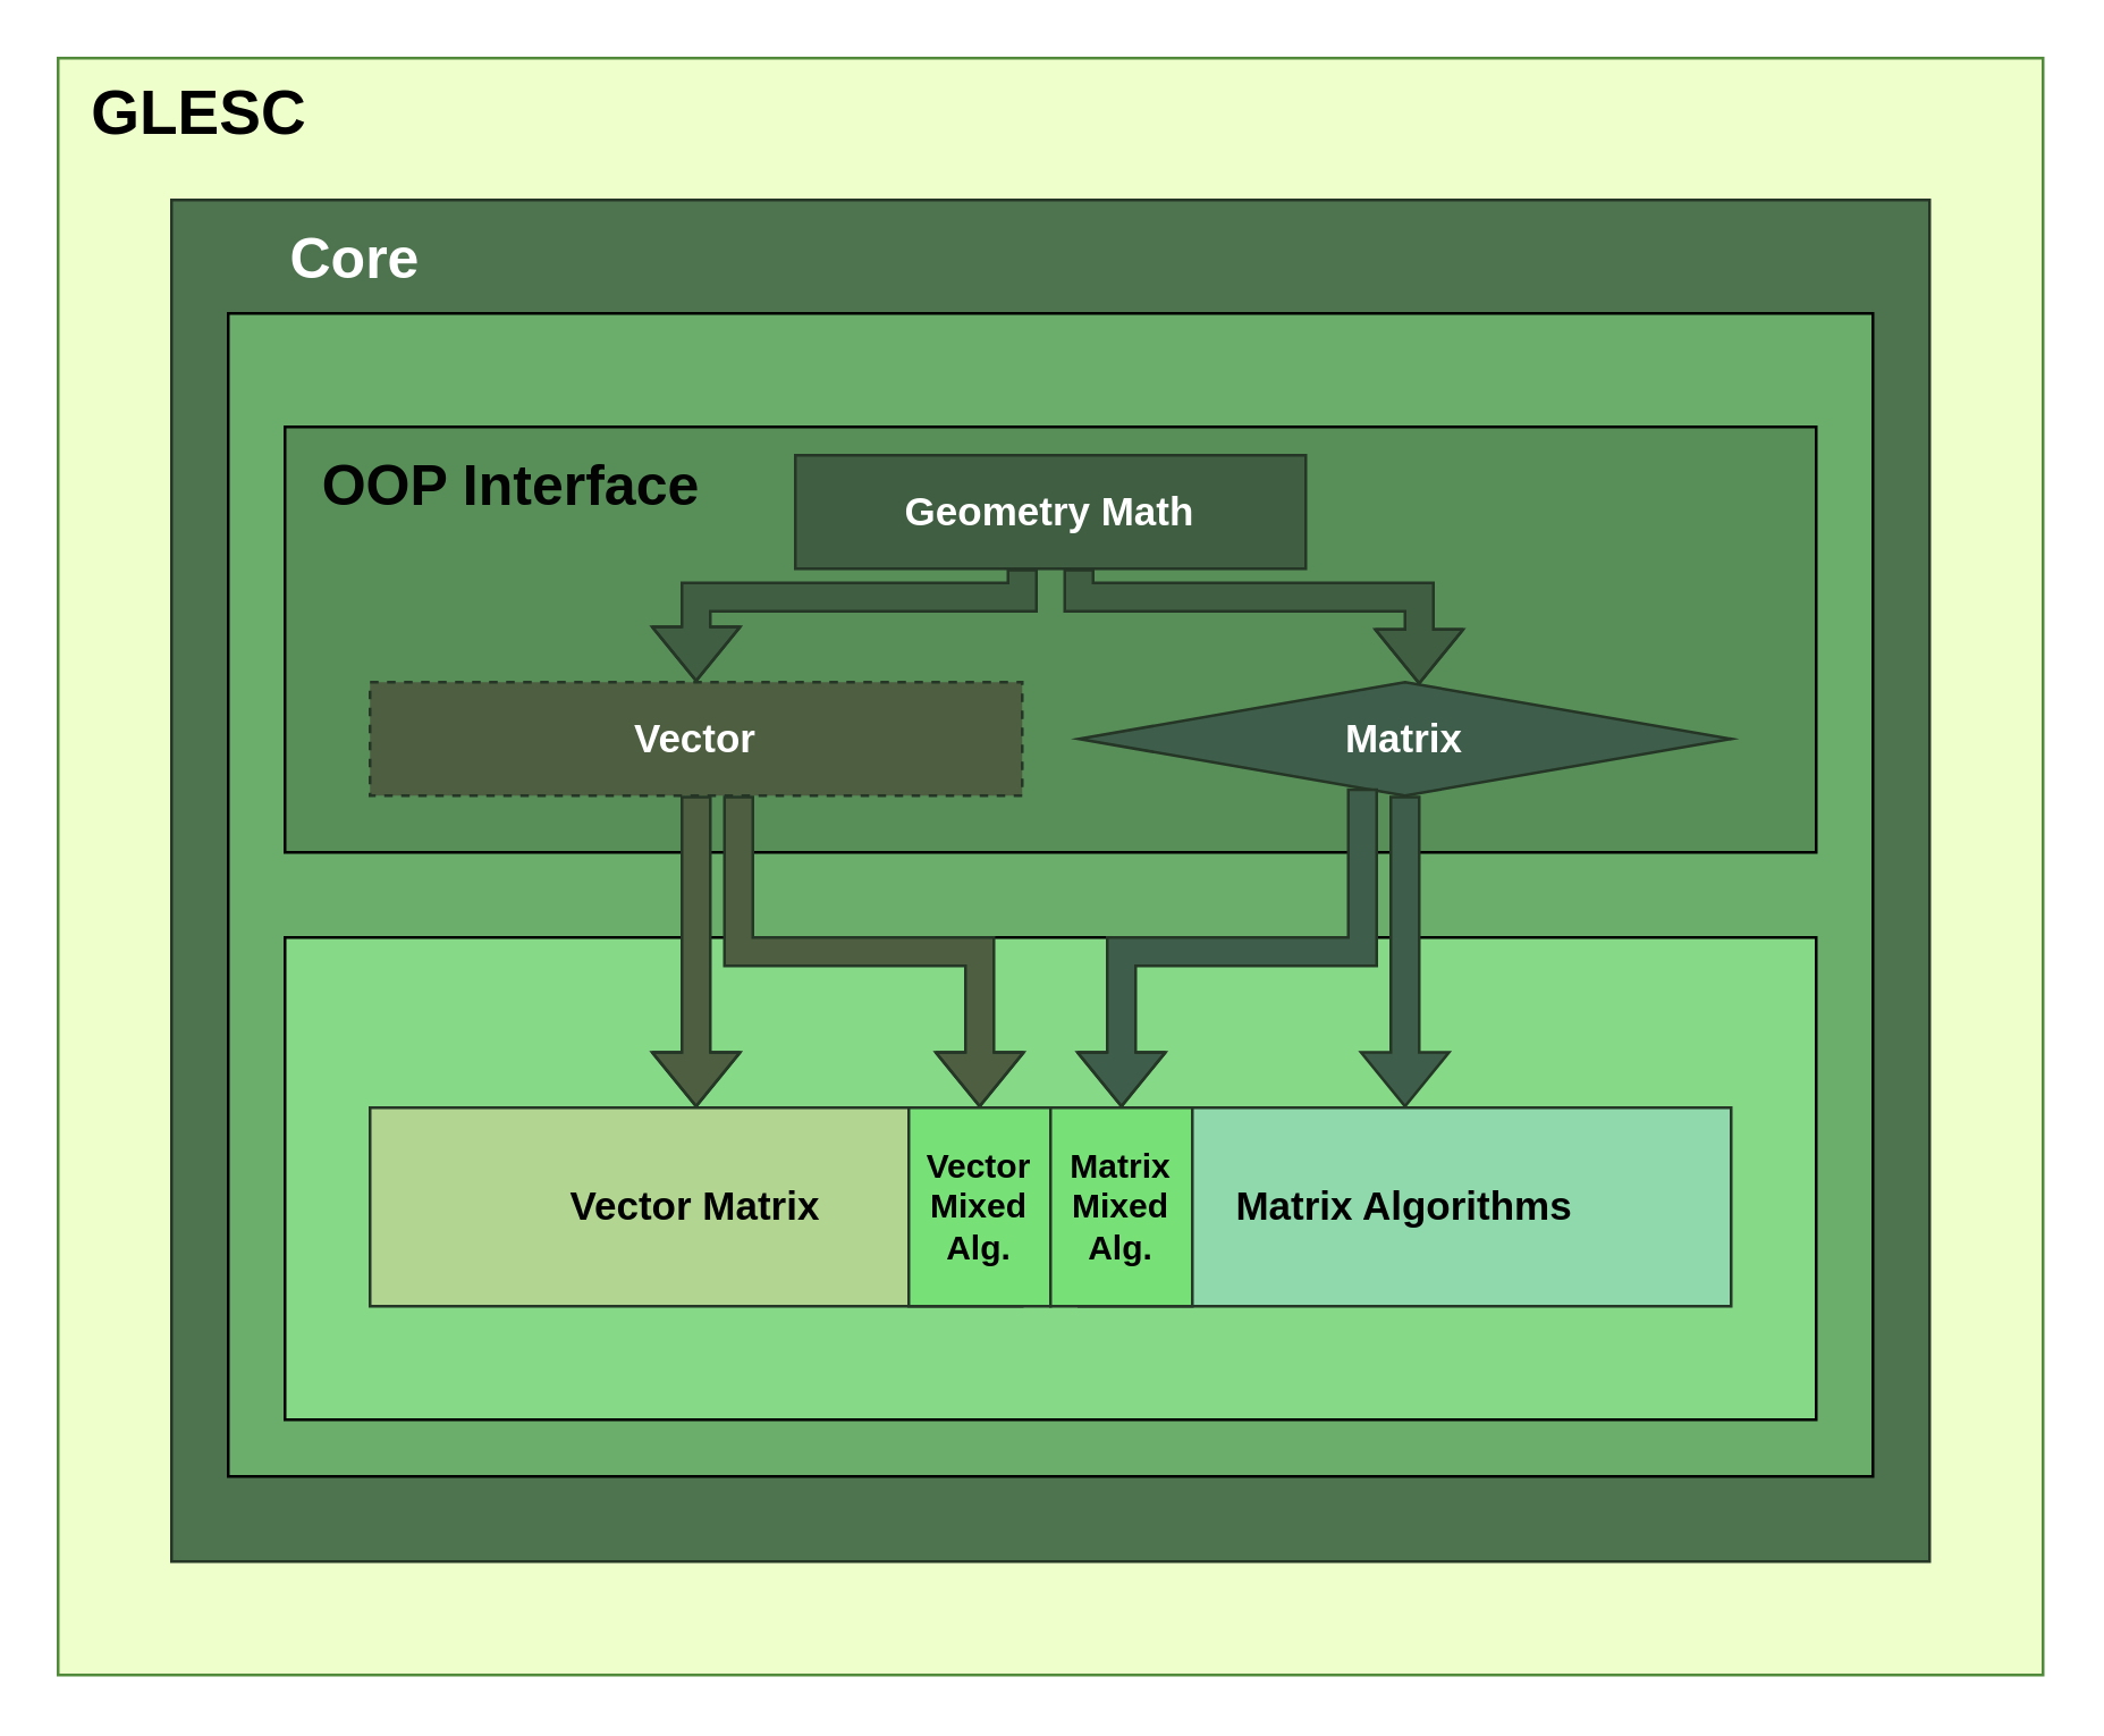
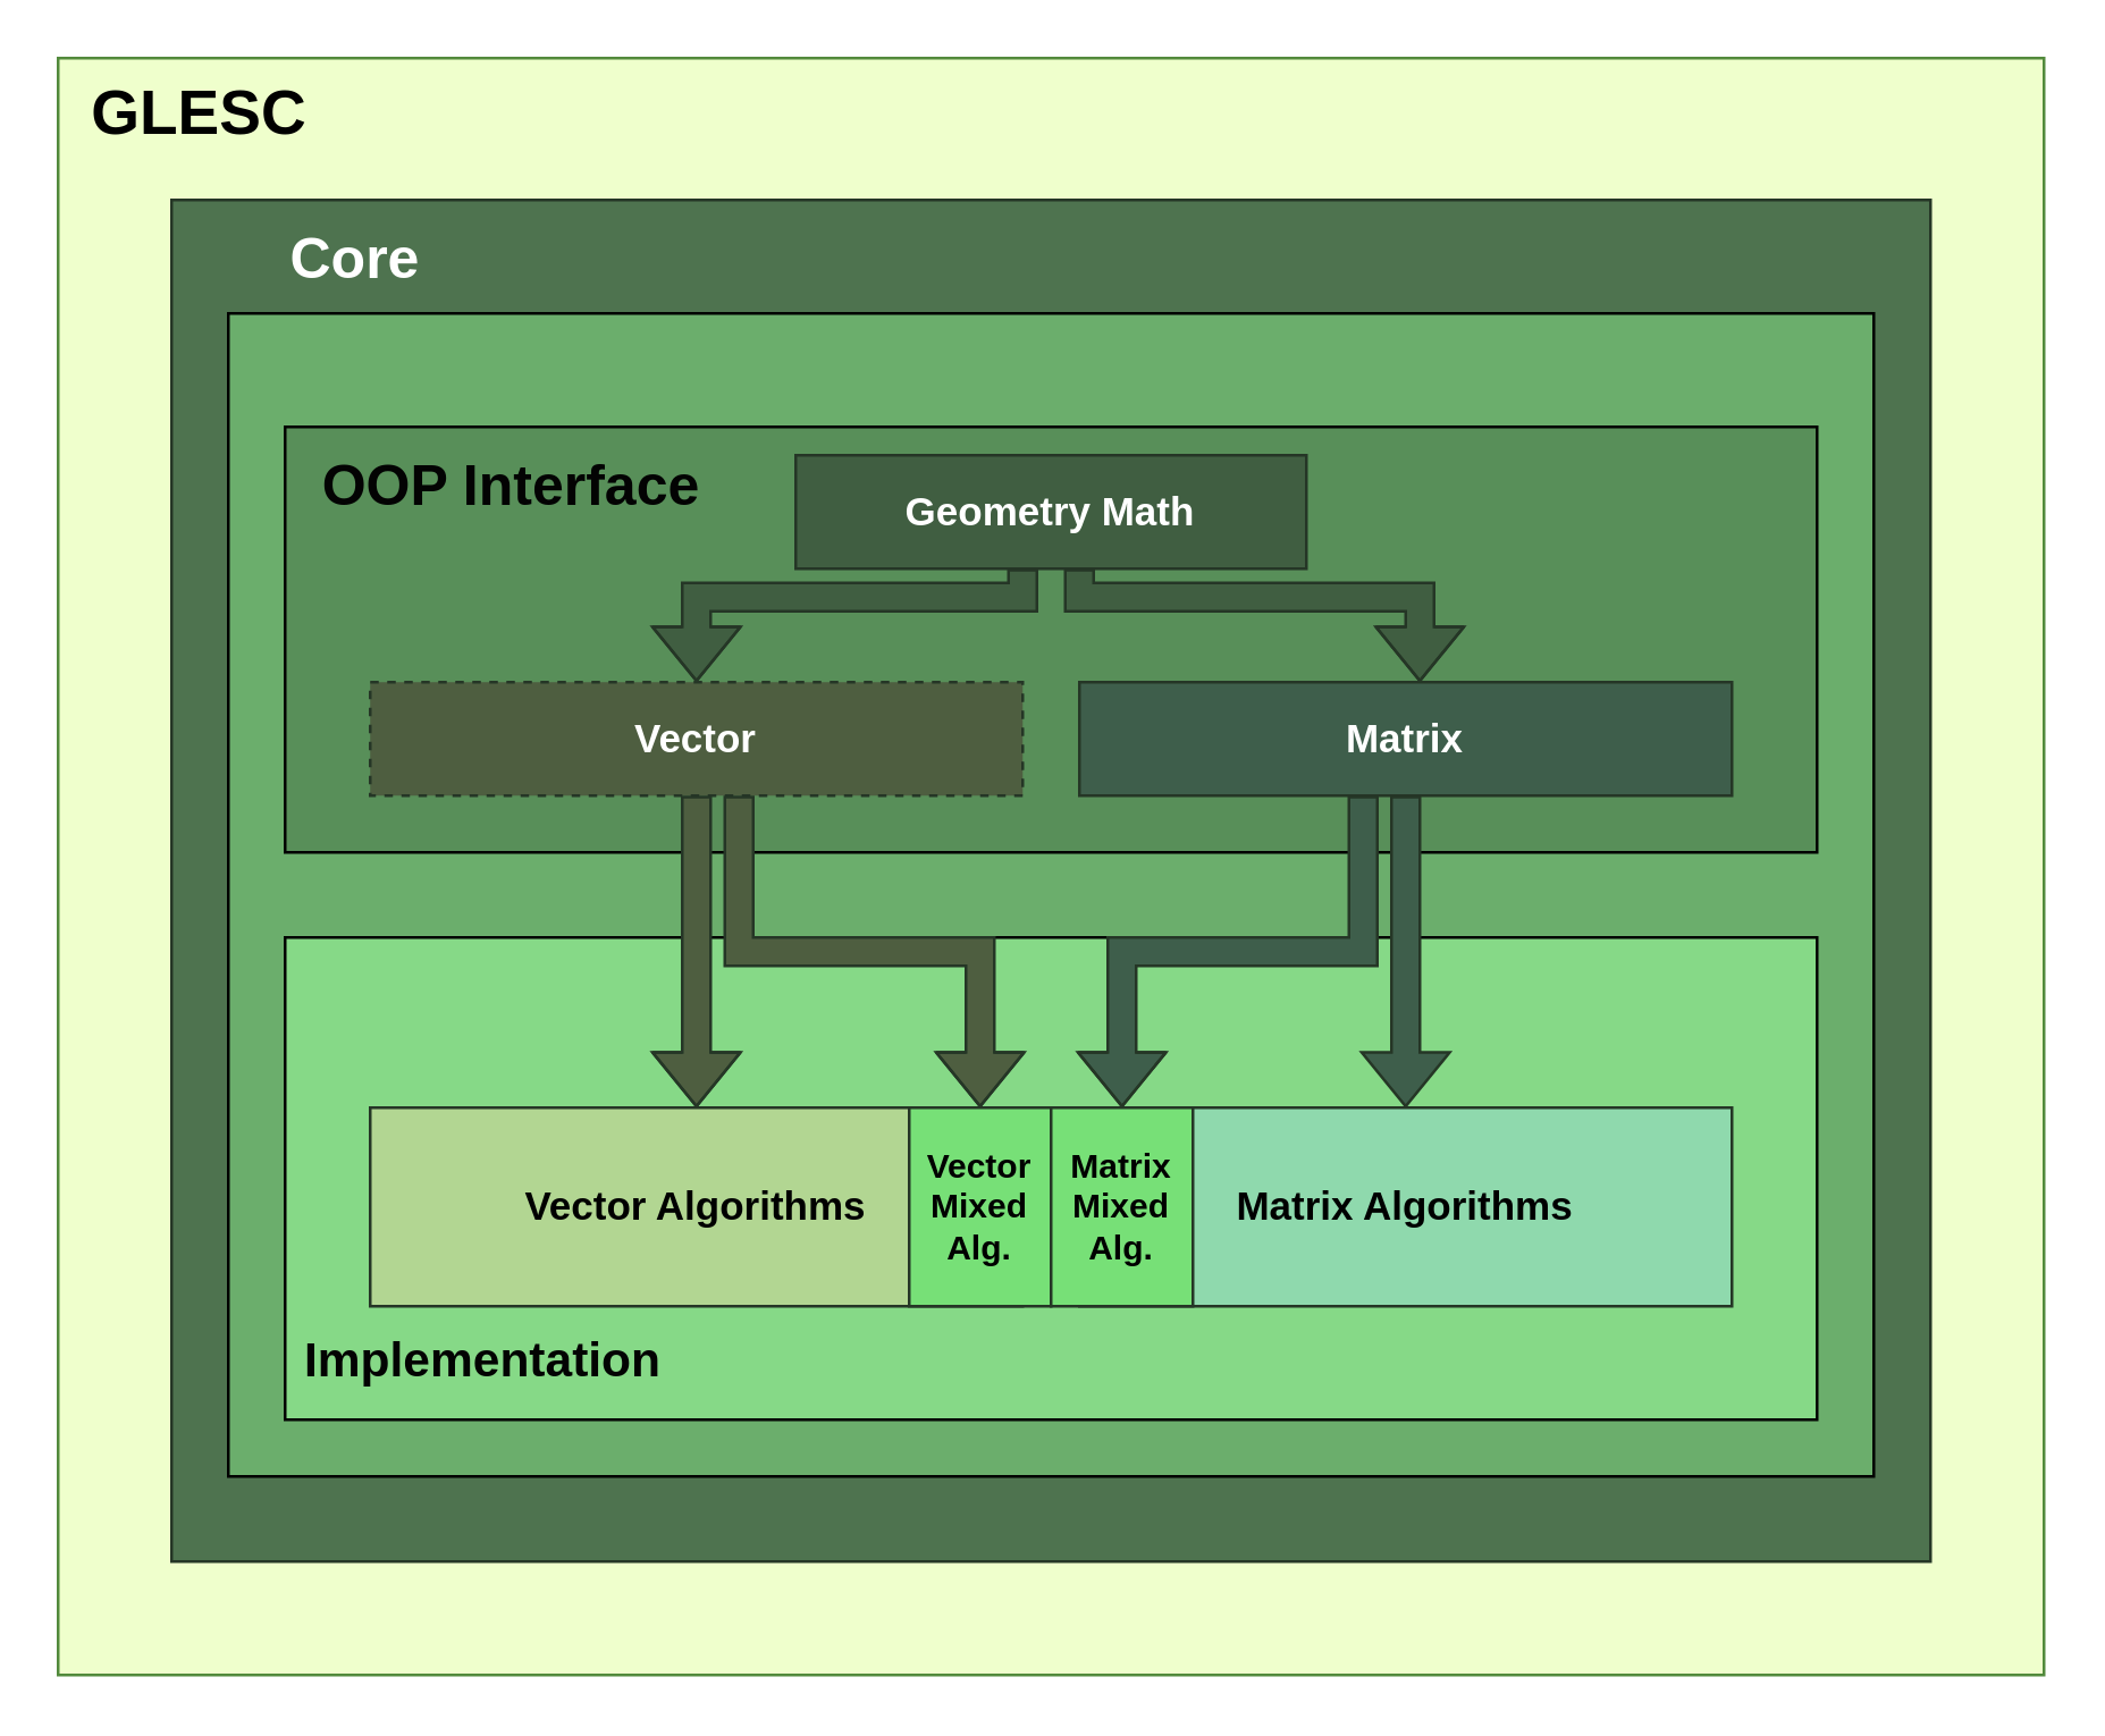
- <mxCell id="11" value="Matrix" style="rhombus;whiteSpace=wrap;html=1;shadow=0;glass=0;strokeColor=#253626;align=center;verticalAlign=middle;fontFamily=Helvetica;fontSize=14;fontColor=#ffffff;fontStyle=1;fillColor=#3E5E4B;gradientColor=none;" parent="1" vertex="1"><mxGeometry x="380" y="240" width="230" height="40" as="geometry" /></mxCell>
+ <mxCell id="11" value="Matrix" style="rounded=0;whiteSpace=wrap;html=1;shadow=0;glass=0;strokeColor=#253626;align=center;verticalAlign=middle;fontFamily=Helvetica;fontSize=14;fontColor=#ffffff;fontStyle=1;fillColor=#3E5E4B;gradientColor=none;" parent="1" vertex="1"><mxGeometry x="380" y="240" width="230" height="40" as="geometry" /></mxCell>
- <mxCell id="15" value="Vector Matrix" style="rounded=0;whiteSpace=wrap;html=1;shadow=0;glass=0;strokeColor=#253626;align=center;verticalAlign=middle;fontFamily=Helvetica;fontSize=14;fontColor=default;fontStyle=1;fillColor=#B2D692;gradientColor=none;" parent="1" vertex="1"><mxGeometry x="130" y="390" width="230" height="70" as="geometry" /></mxCell>
+ <mxCell id="15" value="Vector Algorithms" style="rounded=0;whiteSpace=wrap;html=1;shadow=0;glass=0;strokeColor=#253626;align=center;verticalAlign=middle;fontFamily=Helvetica;fontSize=14;fontColor=default;fontStyle=1;fillColor=#B2D692;gradientColor=none;" parent="1" vertex="1"><mxGeometry x="130" y="390" width="230" height="70" as="geometry" /></mxCell>
+ <mxCell id="13" value="&lt;font color=&quot;#030303&quot; style=&quot;font-size: 17px;&quot;&gt;&lt;span style=&quot;font-size: 17px;&quot;&gt;&lt;b style=&quot;font-size: 17px;&quot;&gt;Implementation&lt;/b&gt;&lt;/span&gt;&lt;/font&gt;" style="text;html=1;strokeColor=none;fillColor=none;align=center;verticalAlign=middle;whiteSpace=wrap;rounded=0;container=0;fontSize=17;" parent="1" vertex="1"><mxGeometry x="100" y="460" width="140" height="40" as="geometry" /></mxCell>
